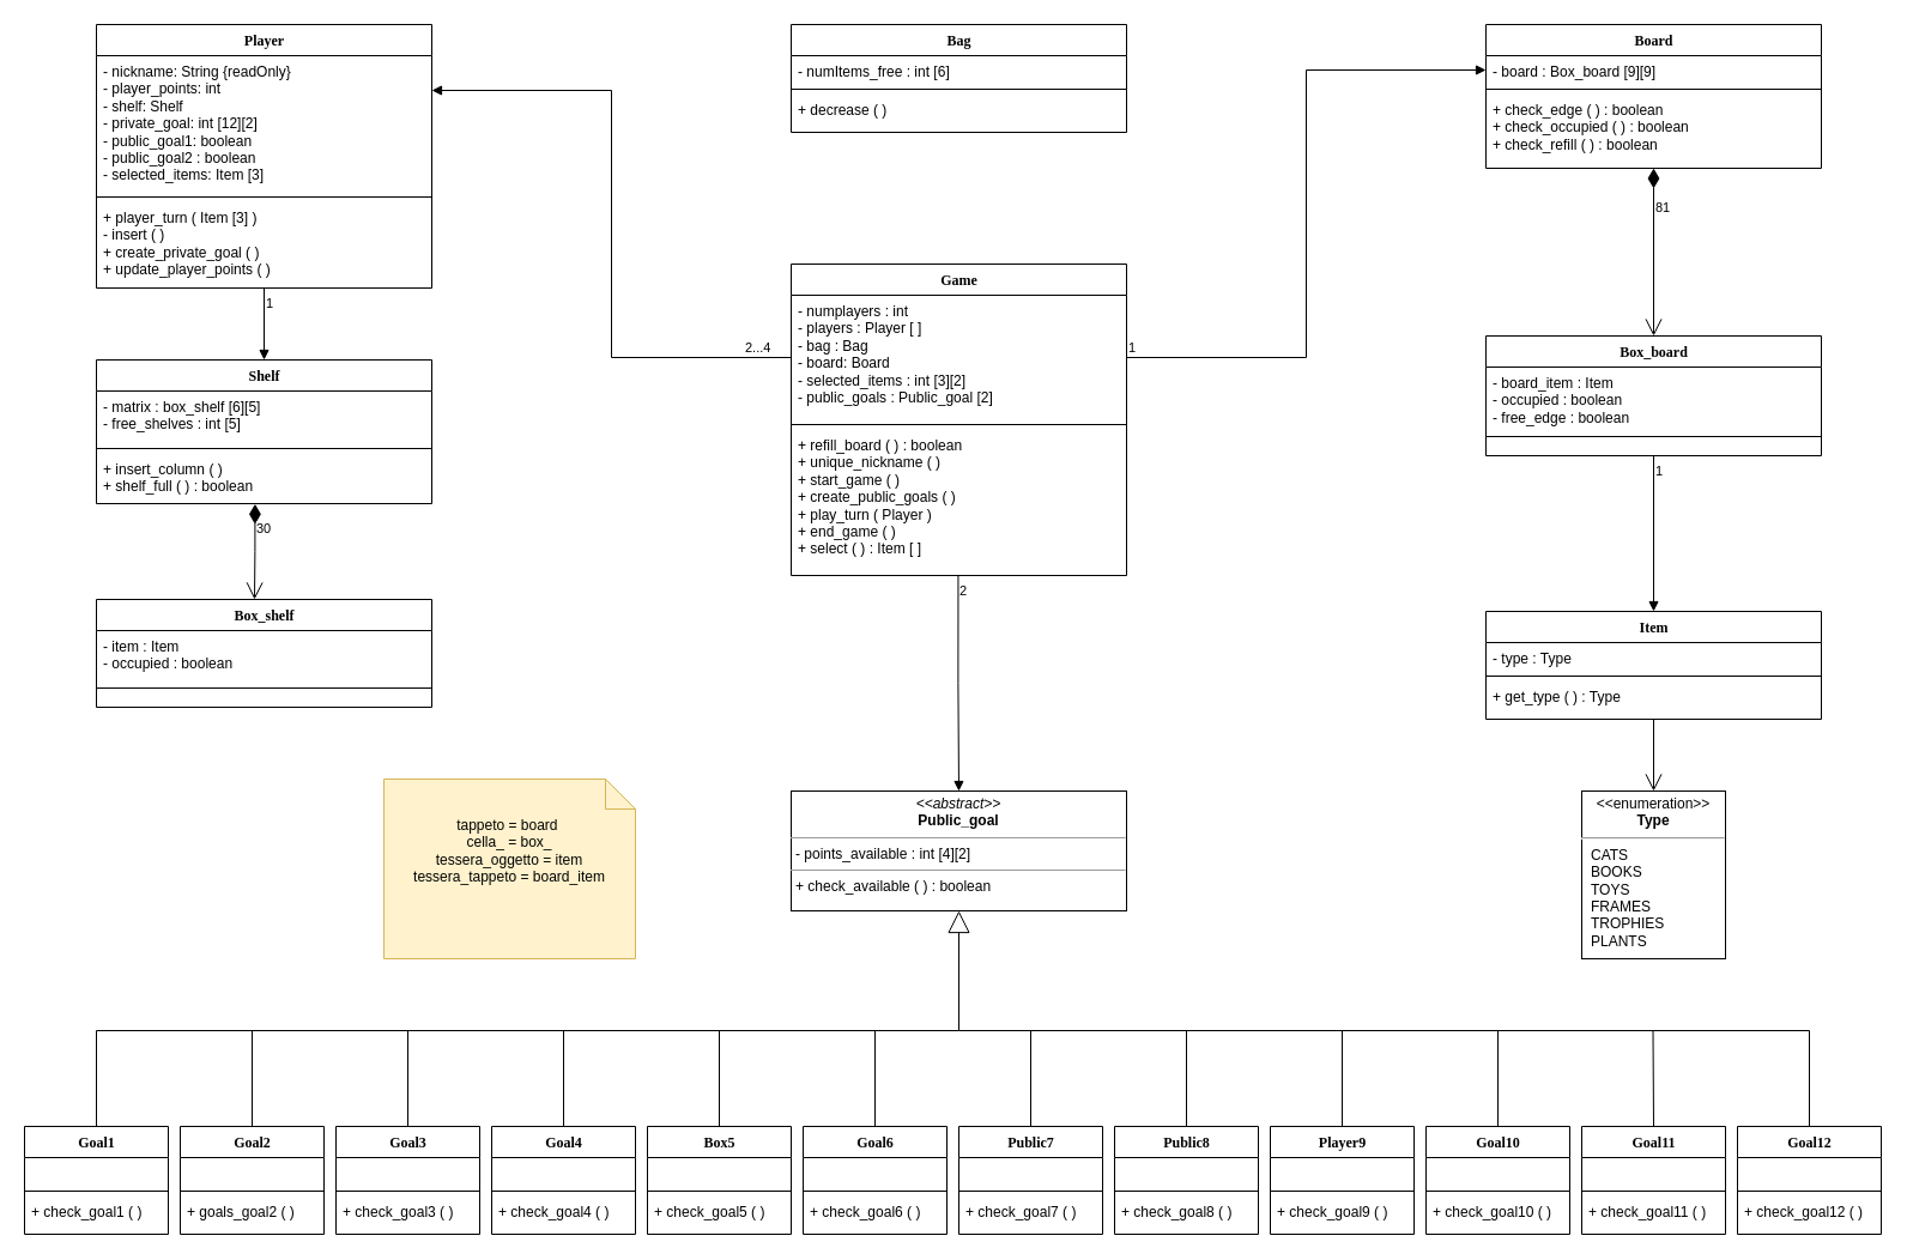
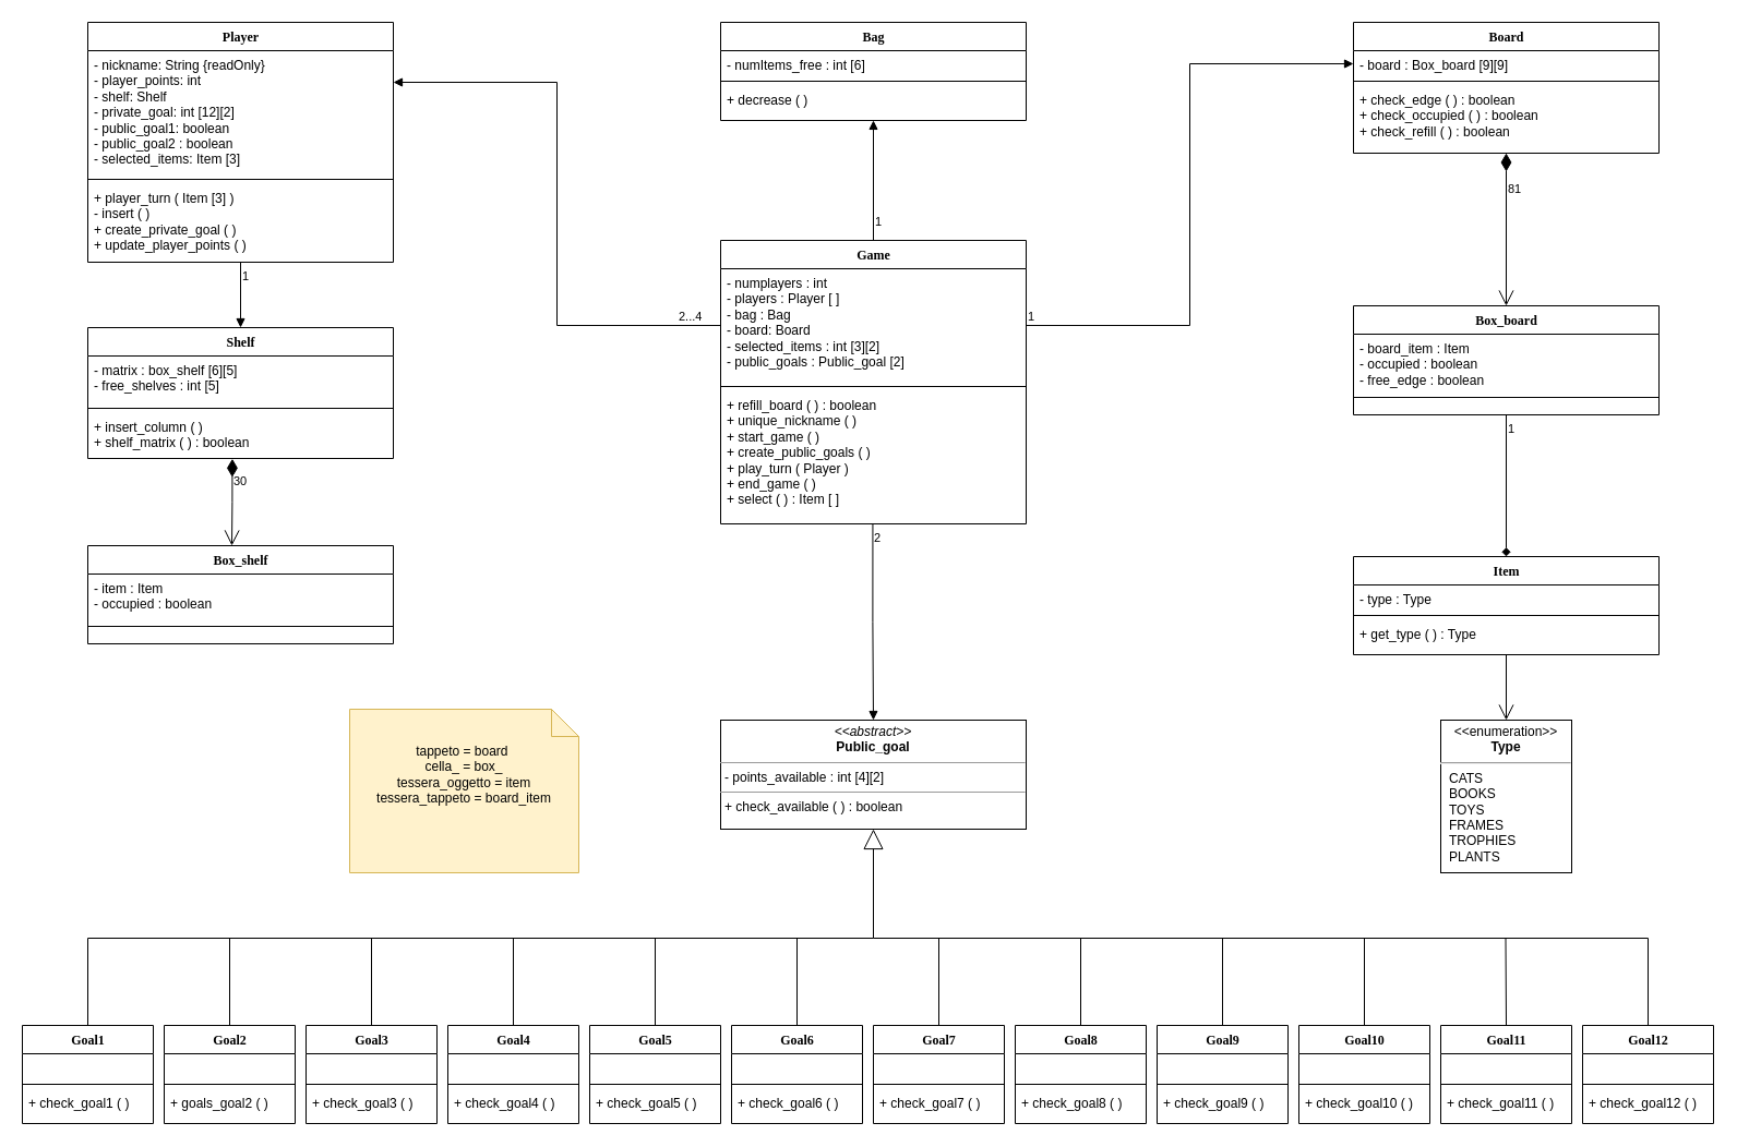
+ <mxCell id="40" value="1" style="endArrow=block;endFill=1;html=1;edgeStyle=orthogonalEdgeStyle;align=left;verticalAlign=top;rounded=0;exitX=0.5;exitY=0;exitDx=0;exitDy=0;entryX=0.5;entryY=0.998;entryDx=0;entryDy=0;entryPerimeter=0;" edge="1" parent="1" source="14" target="39"><mxGeometry x="-0.455" relative="1" as="geometry"><mxPoint x="650" y="110" as="sourcePoint" /><mxPoint x="810" y="110" as="targetPoint" /><mxPoint as="offset" /></mxGeometry></mxCell>
- <mxCell id="10" value="+ insert_column ( )&lt;br&gt;+ shelf_full ( ) : boolean" style="text;html=1;strokeColor=none;fillColor=none;align=left;verticalAlign=top;spacingLeft=4;spacingRight=4;whiteSpace=wrap;overflow=hidden;rotatable=0;points=[[0,0.5],[1,0.5]];portConstraint=eastwest;" parent="7" vertex="1"><mxGeometry y="78" width="280" height="42" as="geometry" /></mxCell>
+ <mxCell id="10" value="+ insert_column ( )&lt;br&gt;+ shelf_matrix ( ) : boolean" style="text;html=1;strokeColor=none;fillColor=none;align=left;verticalAlign=top;spacingLeft=4;spacingRight=4;whiteSpace=wrap;overflow=hidden;rotatable=0;points=[[0,0.5],[1,0.5]];portConstraint=eastwest;" parent="7" vertex="1"><mxGeometry y="78" width="280" height="42" as="geometry" /></mxCell>
- <mxCell id="35" value="1" style="endArrow=block;endFill=1;html=1;edgeStyle=orthogonalEdgeStyle;align=left;verticalAlign=top;rounded=0;exitX=0.5;exitY=1;exitDx=0;exitDy=0;entryX=0.5;entryY=0;entryDx=0;entryDy=0;" edge="1" parent="1" source="27" target="31"><mxGeometry x="-1" relative="1" as="geometry"><mxPoint x="939.5" y="760" as="sourcePoint" /><mxPoint x="939.5" y="850" as="targetPoint" /><mxPoint as="offset" /></mxGeometry></mxCell>
+ <mxCell id="35" value="1" style="endArrow=diamond;endFill=1;html=1;edgeStyle=orthogonalEdgeStyle;align=left;verticalAlign=top;rounded=0;exitX=0.5;exitY=1;exitDx=0;exitDy=0;entryX=0.5;entryY=0;entryDx=0;entryDy=0;" edge="1" parent="1" source="27" target="31"><mxGeometry x="-1" relative="1" as="geometry"><mxPoint x="939.5" y="760" as="sourcePoint" /><mxPoint x="939.5" y="850" as="targetPoint" /><mxPoint as="offset" /></mxGeometry></mxCell>
- <mxCell id="60" value="Box5" style="swimlane;html=1;fontStyle=1;align=center;verticalAlign=top;childLayout=stackLayout;horizontal=1;startSize=26;horizontalStack=0;resizeParent=1;resizeLast=0;collapsible=1;marginBottom=0;swimlaneFillColor=#ffffff;rounded=0;shadow=0;comic=0;labelBackgroundColor=none;strokeWidth=1;fillColor=none;fontFamily=Verdana;fontSize=12" vertex="1" parent="1"><mxGeometry x="540" y="940" width="120" height="90" as="geometry" /></mxCell>
+ <mxCell id="60" value="Goal5" style="swimlane;html=1;fontStyle=1;align=center;verticalAlign=top;childLayout=stackLayout;horizontal=1;startSize=26;horizontalStack=0;resizeParent=1;resizeLast=0;collapsible=1;marginBottom=0;swimlaneFillColor=#ffffff;rounded=0;shadow=0;comic=0;labelBackgroundColor=none;strokeWidth=1;fillColor=none;fontFamily=Verdana;fontSize=12" vertex="1" parent="1"><mxGeometry x="540" y="940" width="120" height="90" as="geometry" /></mxCell>
- <mxCell id="68" value="Public7" style="swimlane;html=1;fontStyle=1;align=center;verticalAlign=top;childLayout=stackLayout;horizontal=1;startSize=26;horizontalStack=0;resizeParent=1;resizeLast=0;collapsible=1;marginBottom=0;swimlaneFillColor=#ffffff;rounded=0;shadow=0;comic=0;labelBackgroundColor=none;strokeWidth=1;fillColor=none;fontFamily=Verdana;fontSize=12" vertex="1" parent="1"><mxGeometry x="800" y="940" width="120" height="90" as="geometry" /></mxCell>
+ <mxCell id="68" value="Goal7" style="swimlane;html=1;fontStyle=1;align=center;verticalAlign=top;childLayout=stackLayout;horizontal=1;startSize=26;horizontalStack=0;resizeParent=1;resizeLast=0;collapsible=1;marginBottom=0;swimlaneFillColor=#ffffff;rounded=0;shadow=0;comic=0;labelBackgroundColor=none;strokeWidth=1;fillColor=none;fontFamily=Verdana;fontSize=12" vertex="1" parent="1"><mxGeometry x="800" y="940" width="120" height="90" as="geometry" /></mxCell>
- <mxCell id="72" value="Public8" style="swimlane;html=1;fontStyle=1;align=center;verticalAlign=top;childLayout=stackLayout;horizontal=1;startSize=26;horizontalStack=0;resizeParent=1;resizeLast=0;collapsible=1;marginBottom=0;swimlaneFillColor=#ffffff;rounded=0;shadow=0;comic=0;labelBackgroundColor=none;strokeWidth=1;fillColor=none;fontFamily=Verdana;fontSize=12" vertex="1" parent="1"><mxGeometry x="930" y="940" width="120" height="90" as="geometry" /></mxCell>
+ <mxCell id="72" value="Goal8" style="swimlane;html=1;fontStyle=1;align=center;verticalAlign=top;childLayout=stackLayout;horizontal=1;startSize=26;horizontalStack=0;resizeParent=1;resizeLast=0;collapsible=1;marginBottom=0;swimlaneFillColor=#ffffff;rounded=0;shadow=0;comic=0;labelBackgroundColor=none;strokeWidth=1;fillColor=none;fontFamily=Verdana;fontSize=12" vertex="1" parent="1"><mxGeometry x="930" y="940" width="120" height="90" as="geometry" /></mxCell>
- <mxCell id="76" value="Player9" style="swimlane;html=1;fontStyle=1;align=center;verticalAlign=top;childLayout=stackLayout;horizontal=1;startSize=26;horizontalStack=0;resizeParent=1;resizeLast=0;collapsible=1;marginBottom=0;swimlaneFillColor=#ffffff;rounded=0;shadow=0;comic=0;labelBackgroundColor=none;strokeWidth=1;fillColor=none;fontFamily=Verdana;fontSize=12" vertex="1" parent="1"><mxGeometry x="1060" y="940" width="120" height="90" as="geometry" /></mxCell>
+ <mxCell id="76" value="Goal9" style="swimlane;html=1;fontStyle=1;align=center;verticalAlign=top;childLayout=stackLayout;horizontal=1;startSize=26;horizontalStack=0;resizeParent=1;resizeLast=0;collapsible=1;marginBottom=0;swimlaneFillColor=#ffffff;rounded=0;shadow=0;comic=0;labelBackgroundColor=none;strokeWidth=1;fillColor=none;fontFamily=Verdana;fontSize=12" vertex="1" parent="1"><mxGeometry x="1060" y="940" width="120" height="90" as="geometry" /></mxCell>
